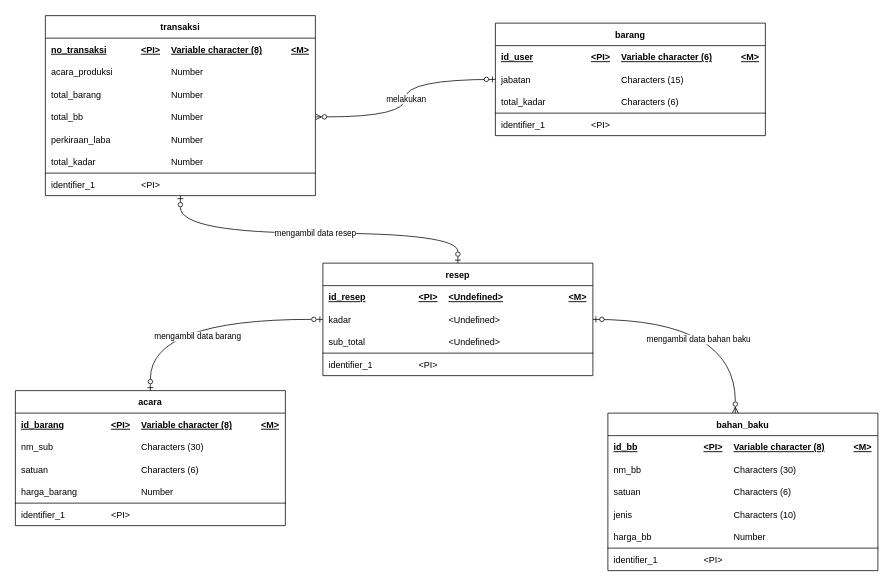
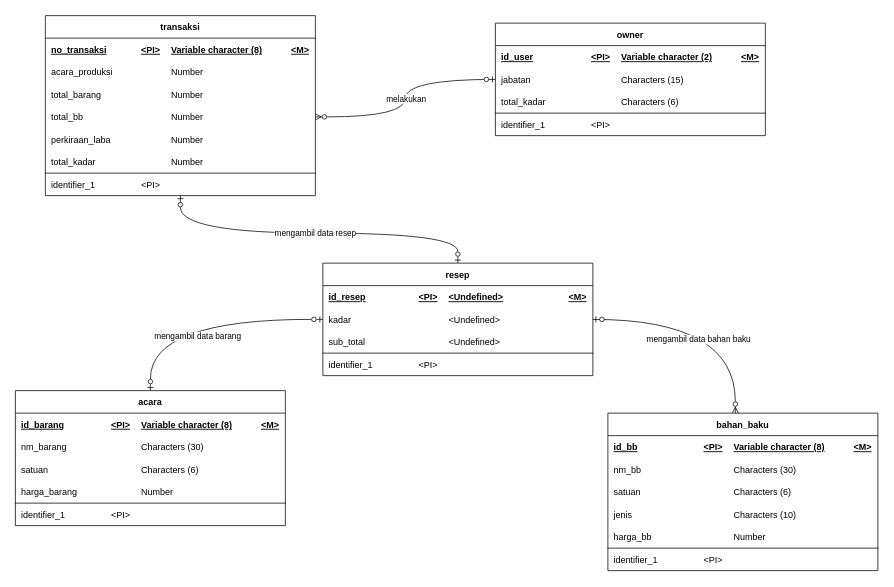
- <mxCell id="38" value="barang" style="shape=table;startSize=30;container=1;collapsible=1;childLayout=tableLayout;fixedRows=0;rowLines=0;fontStyle=1;align=center;resizeLast=1;strokeColor=default;fillColor=none;resizeLastRow=0;columnLines=0;" vertex="1" parent="1"><mxGeometry x="660" y="30" width="360" height="150" as="geometry"><mxRectangle x="160" y="80" width="70" height="30" as="alternateBounds" /></mxGeometry></mxCell>
+ <mxCell id="38" value="owner" style="shape=table;startSize=30;container=1;collapsible=1;childLayout=tableLayout;fixedRows=0;rowLines=0;fontStyle=1;align=center;resizeLast=1;strokeColor=default;fillColor=none;resizeLastRow=0;columnLines=0;" vertex="1" parent="1"><mxGeometry x="660" y="30" width="360" height="150" as="geometry"><mxRectangle x="160" y="80" width="70" height="30" as="alternateBounds" /></mxGeometry></mxCell>
- <mxCell id="42" value="Variable character (6)" style="shape=partialRectangle;connectable=0;fillColor=none;top=0;left=0;bottom=0;right=0;align=left;spacingLeft=6;fontStyle=5;overflow=hidden;strokeColor=default;" vertex="1" parent="39"><mxGeometry x="160" width="160" height="30" as="geometry"><mxRectangle width="160" height="30" as="alternateBounds" /></mxGeometry></mxCell>
+ <mxCell id="42" value="Variable character (2)" style="shape=partialRectangle;connectable=0;fillColor=none;top=0;left=0;bottom=0;right=0;align=left;spacingLeft=6;fontStyle=5;overflow=hidden;strokeColor=default;" vertex="1" parent="39"><mxGeometry x="160" width="160" height="30" as="geometry"><mxRectangle width="160" height="30" as="alternateBounds" /></mxGeometry></mxCell>
- <mxCell id="91" value="nm_sub" style="shape=partialRectangle;connectable=0;fillColor=none;top=0;left=0;bottom=0;right=0;align=left;spacingLeft=6;overflow=hidden;strokeColor=default;" vertex="1" parent="90"><mxGeometry width="120" height="30" as="geometry"><mxRectangle width="120" height="30" as="alternateBounds" /></mxGeometry></mxCell>
+ <mxCell id="91" value="nm_barang" style="shape=partialRectangle;connectable=0;fillColor=none;top=0;left=0;bottom=0;right=0;align=left;spacingLeft=6;overflow=hidden;strokeColor=default;" vertex="1" parent="90"><mxGeometry width="120" height="30" as="geometry"><mxRectangle width="120" height="30" as="alternateBounds" /></mxGeometry></mxCell>
